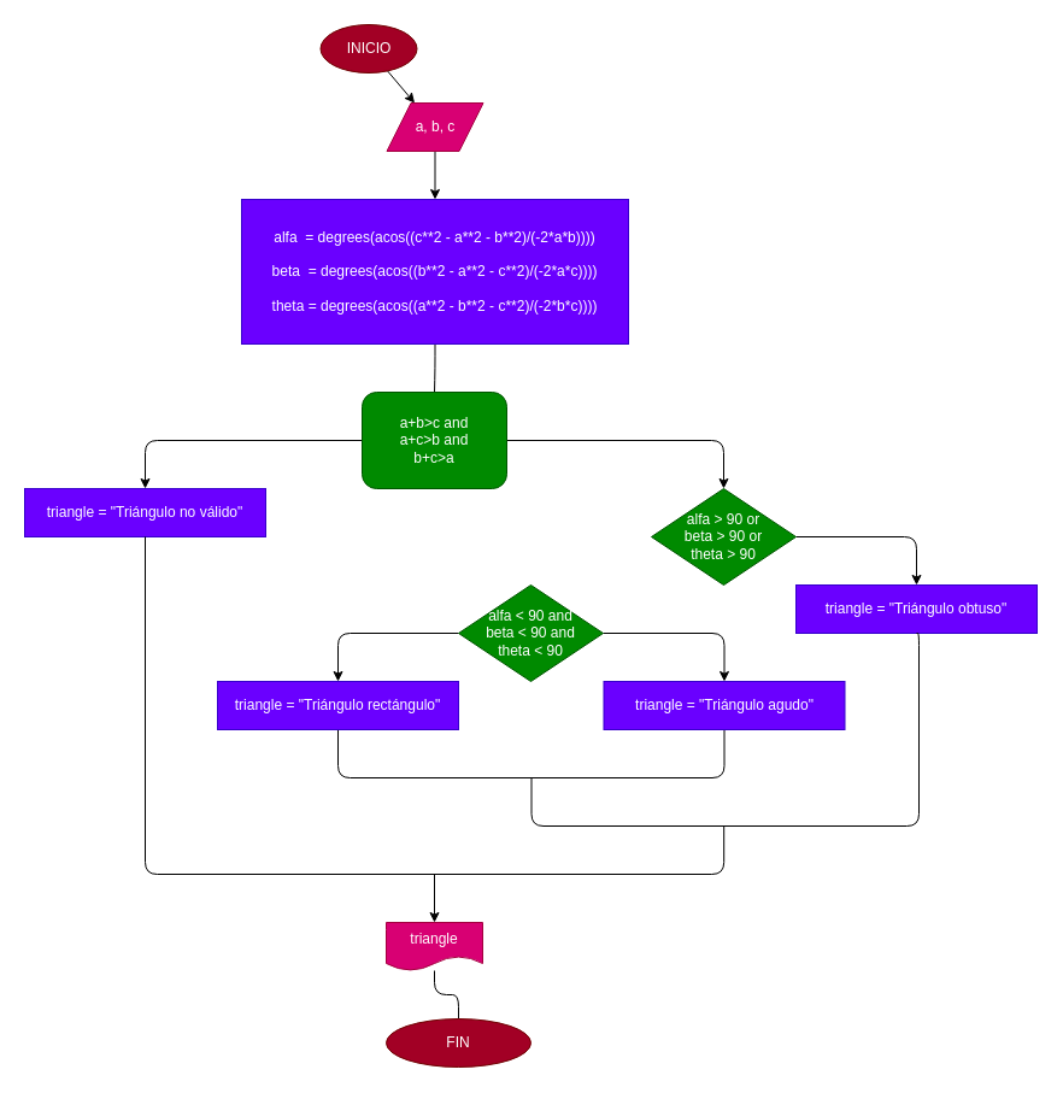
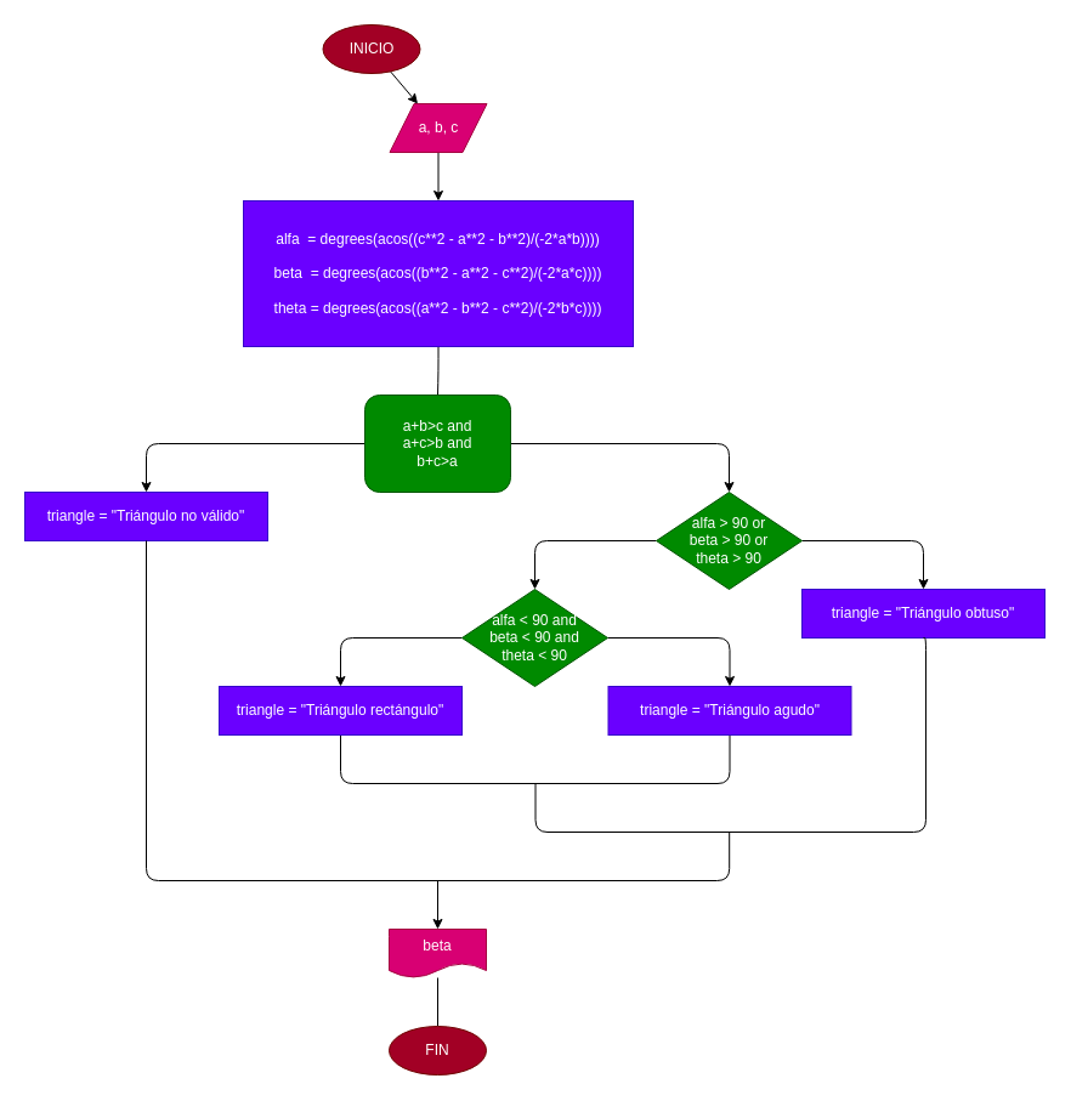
+ <mxCell id="9" style="edgeStyle=orthogonalEdgeStyle;html=1;exitX=0;exitY=0.5;exitDx=0;exitDy=0;entryX=0.5;entryY=0;entryDx=0;entryDy=0;" edge="1" parent="1" source="10" target="14"><mxGeometry relative="1" as="geometry" /></mxCell>
- <mxCell id="20" value="triangle" style="shape=document;whiteSpace=wrap;html=1;boundedLbl=1;fillColor=#d80073;fontColor=#ffffff;strokeColor=#A50040;" vertex="1" parent="1"><mxGeometry x="320" y="765" width="80" height="40" as="geometry" /></mxCell>
+ <mxCell id="20" value="beta" style="shape=document;whiteSpace=wrap;html=1;boundedLbl=1;fillColor=#d80073;fontColor=#ffffff;strokeColor=#A50040;" vertex="1" parent="1"><mxGeometry x="320" y="765" width="80" height="40" as="geometry" /></mxCell>
- <mxCell id="21" value="FIN" style="ellipse;whiteSpace=wrap;html=1;fillColor=#a20025;fontColor=#ffffff;strokeColor=#6F0000;" vertex="1" parent="1"><mxGeometry x="320" y="845" width="120" height="40" as="geometry" /></mxCell>
+ <mxCell id="21" value="FIN" style="ellipse;whiteSpace=wrap;html=1;fillColor=#a20025;fontColor=#ffffff;strokeColor=#6F0000;" vertex="1" parent="1"><mxGeometry x="320" y="845" width="80" height="40" as="geometry" /></mxCell>
